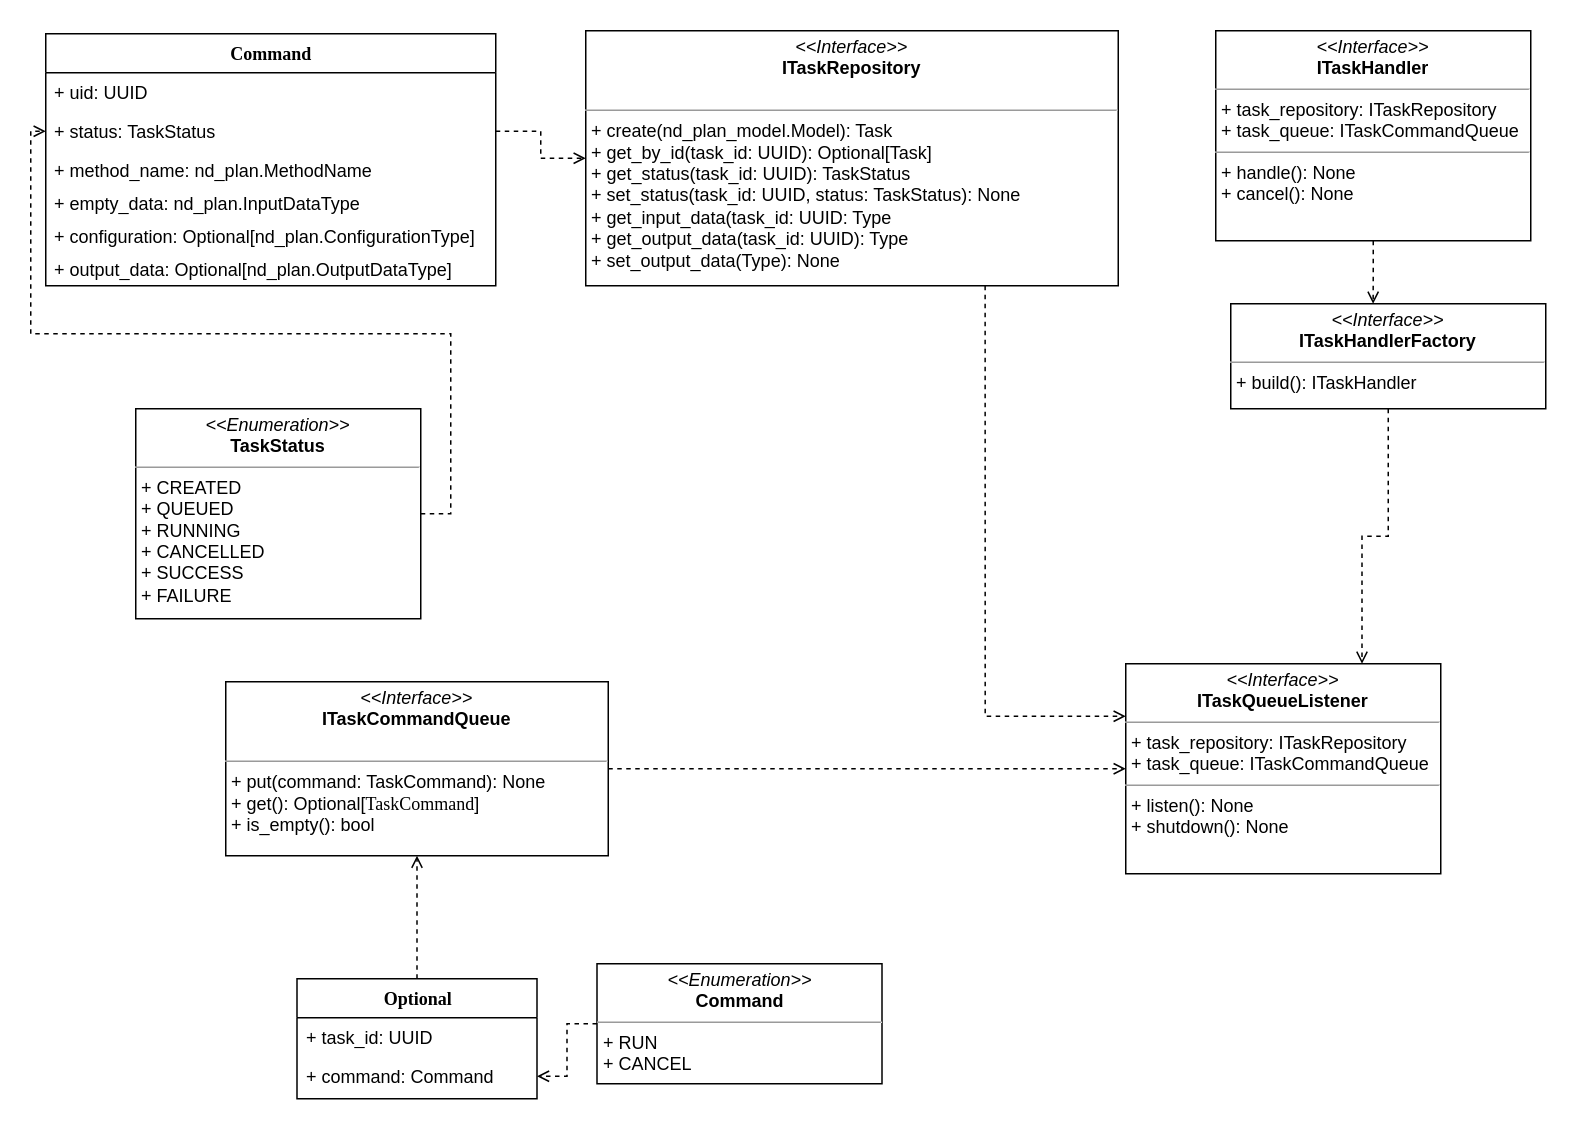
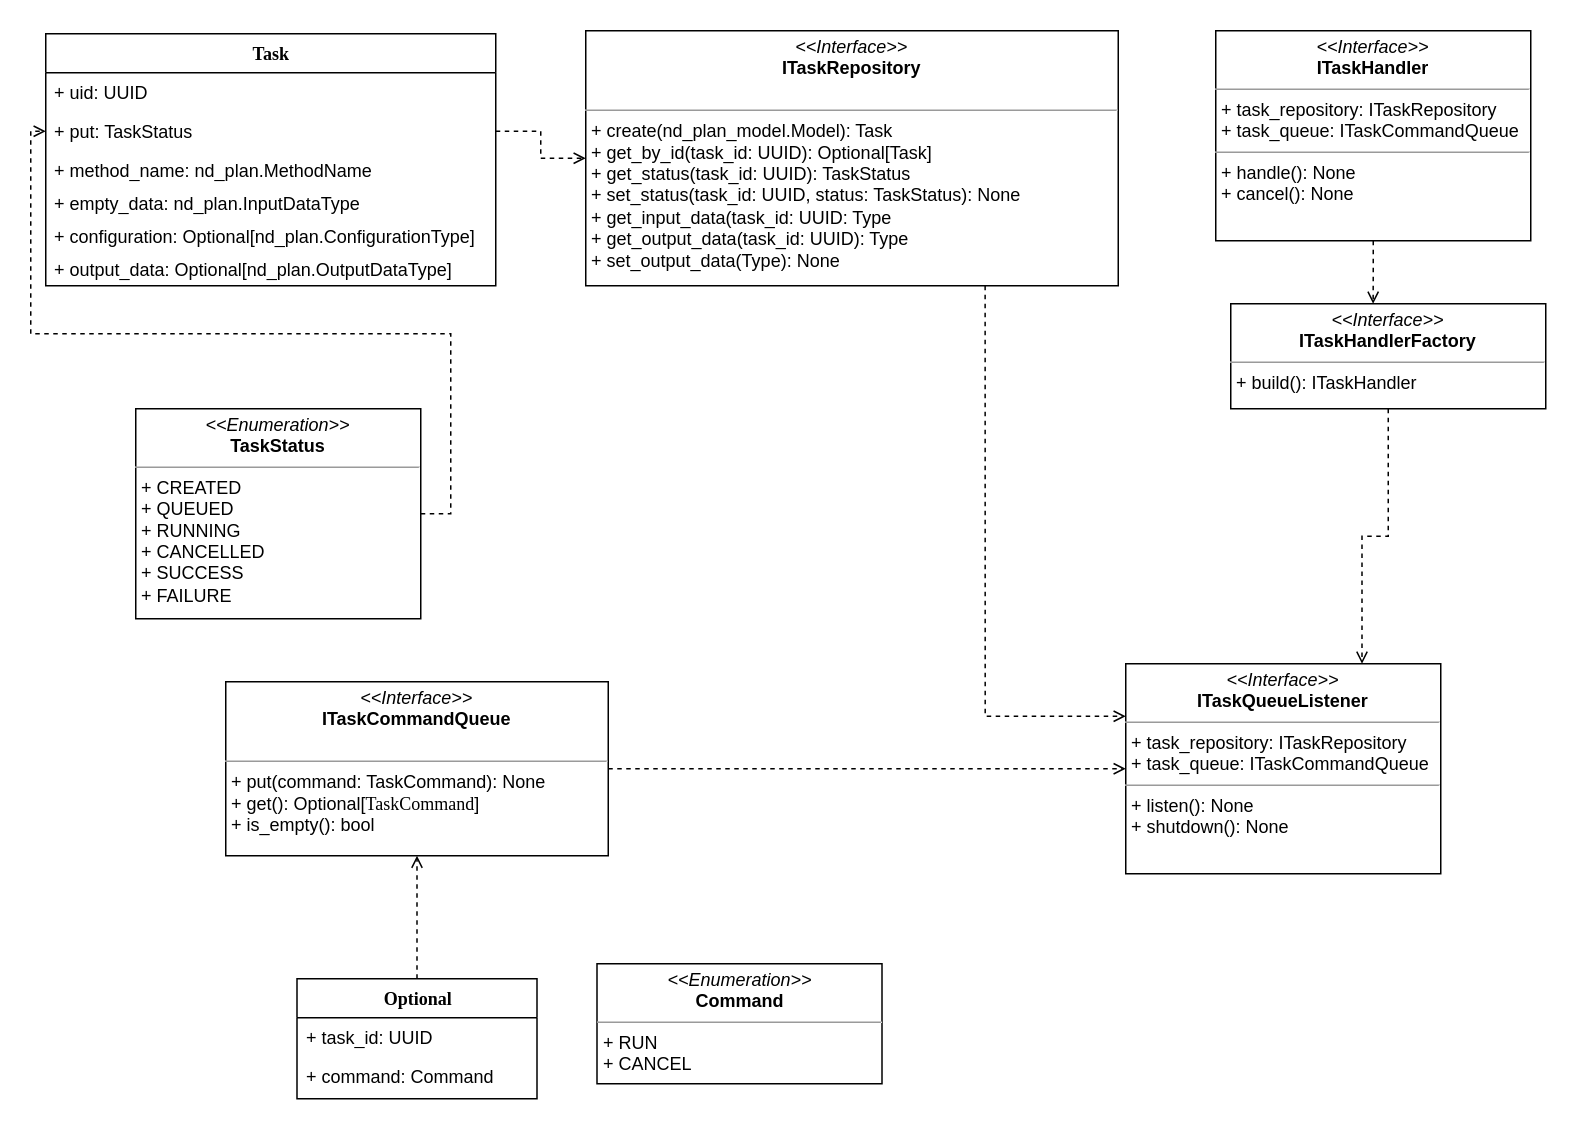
- <mxCell id="15" value="Command" style="swimlane;html=1;fontStyle=1;align=center;verticalAlign=top;childLayout=stackLayout;horizontal=1;startSize=26;horizontalStack=0;resizeParent=1;resizeLast=0;collapsible=1;marginBottom=0;swimlaneFillColor=#ffffff;rounded=0;shadow=0;comic=0;labelBackgroundColor=none;strokeWidth=1;fillColor=none;fontFamily=Verdana;fontSize=12" parent="1" vertex="1"><mxGeometry x="30" y="22" width="300" height="168" as="geometry" /></mxCell>
+ <mxCell id="15" value="Task" style="swimlane;html=1;fontStyle=1;align=center;verticalAlign=top;childLayout=stackLayout;horizontal=1;startSize=26;horizontalStack=0;resizeParent=1;resizeLast=0;collapsible=1;marginBottom=0;swimlaneFillColor=#ffffff;rounded=0;shadow=0;comic=0;labelBackgroundColor=none;strokeWidth=1;fillColor=none;fontFamily=Verdana;fontSize=12" parent="1" vertex="1"><mxGeometry x="30" y="22" width="300" height="168" as="geometry" /></mxCell>
- <mxCell id="17" value="+ status: TaskStatus" style="text;html=1;strokeColor=none;fillColor=none;align=left;verticalAlign=top;spacingLeft=4;spacingRight=4;whiteSpace=wrap;overflow=hidden;rotatable=0;points=[[0,0.5],[1,0.5]];portConstraint=eastwest;" parent="15" vertex="1"><mxGeometry y="52" width="300" height="26" as="geometry" /></mxCell>
+ <mxCell id="17" value="+ put: TaskStatus" style="text;html=1;strokeColor=none;fillColor=none;align=left;verticalAlign=top;spacingLeft=4;spacingRight=4;whiteSpace=wrap;overflow=hidden;rotatable=0;points=[[0,0.5],[1,0.5]];portConstraint=eastwest;" parent="15" vertex="1"><mxGeometry y="52" width="300" height="26" as="geometry" /></mxCell>
- <mxCell id="22" style="edgeStyle=orthogonalEdgeStyle;rounded=0;orthogonalLoop=1;jettySize=auto;html=1;exitX=0;exitY=0.5;exitDx=0;exitDy=0;entryX=1;entryY=0.5;entryDx=0;entryDy=0;dashed=1;endArrow=open;endFill=0;" parent="1" source="23" target="9" edge="1"><mxGeometry relative="1" as="geometry" /></mxCell>
